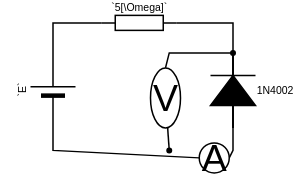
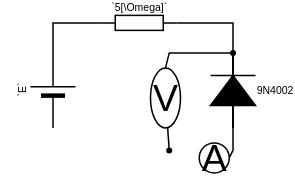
- <mxCell id="3" value="1N4002" style="pointerEvents=1;fillColor=strokeColor;verticalLabelPosition=middle;shadow=0;dashed=0;align=left;html=1;verticalAlign=middle;shape=mxgraph.electrical.diodes.diode;direction=north;strokeWidth=2;labelPosition=right;fontSize=14;" parent="1" vertex="1"><mxGeometry x="280" y="70" width="60" height="100" as="geometry" /></mxCell>
+ <mxCell id="3" value="9N4002" style="pointerEvents=1;fillColor=strokeColor;verticalLabelPosition=middle;shadow=0;dashed=0;align=left;html=1;verticalAlign=middle;shape=mxgraph.electrical.diodes.diode;direction=north;strokeWidth=2;labelPosition=right;fontSize=14;" parent="1" vertex="1"><mxGeometry x="280" y="70" width="60" height="100" as="geometry" /></mxCell>
- <mxCell id="5" style="edgeStyle=none;rounded=0;html=1;entryX=0;entryY=0.5;entryDx=0;entryDy=0;endArrow=none;endFill=0;exitX=0;exitY=0.5;exitDx=0;exitDy=0;exitPerimeter=0;strokeWidth=2;entryPerimeter=0;" parent="1" source="6" target="9" edge="1"><mxGeometry relative="1" as="geometry"><Array as="points"><mxPoint x="70" y="200" /></Array></mxGeometry></mxCell>
